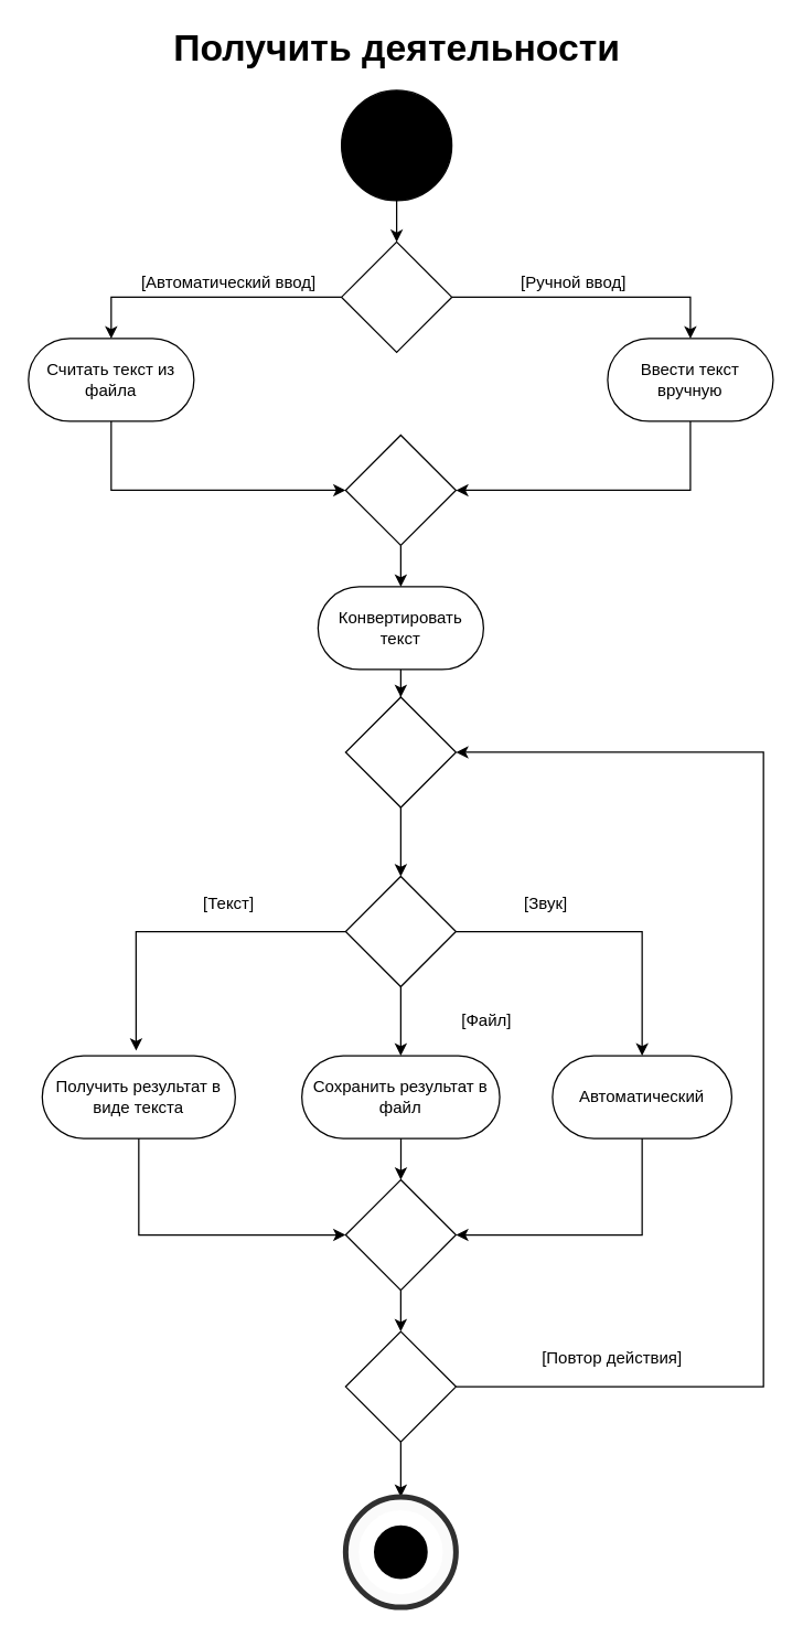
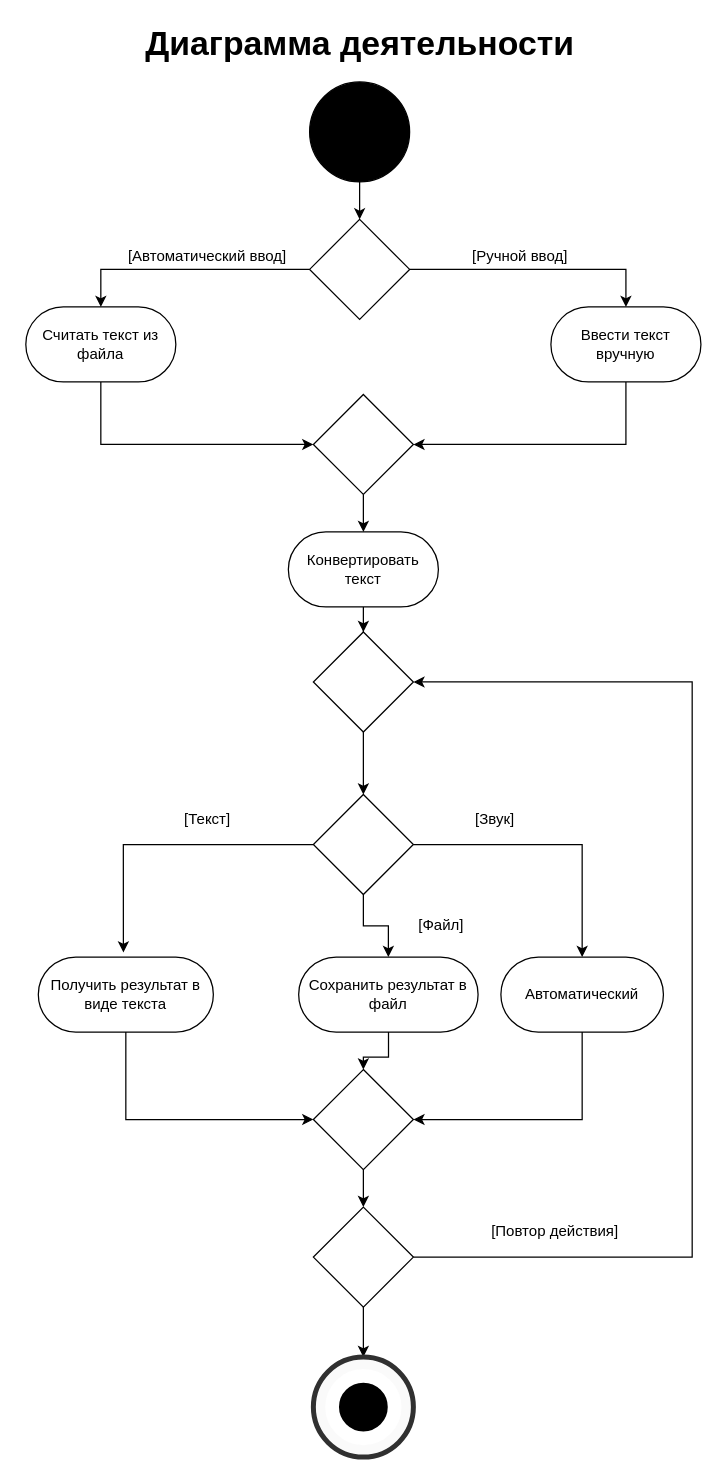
- <mxCell id="40" value="&lt;font style=&quot;font-size: 27px&quot;&gt;&lt;strong&gt;Получить деятельности&lt;/strong&gt;&lt;/font&gt;" style="text;html=1;align=center;verticalAlign=middle;resizable=0;points=[];autosize=1;strokeColor=none;fillColor=none;" vertex="1" parent="1"><mxGeometry x="107" y="20" width="360" height="30" as="geometry" /></mxCell>
+ <mxCell id="40" value="&lt;font style=&quot;font-size: 27px&quot;&gt;&lt;strong&gt;Диаграмма деятельности&lt;/strong&gt;&lt;/font&gt;" style="text;html=1;align=center;verticalAlign=middle;resizable=0;points=[];autosize=1;strokeColor=none;fillColor=none;" vertex="1" parent="1"><mxGeometry x="107" y="20" width="360" height="30" as="geometry" /></mxCell>
- <mxCell id="26" value="Сохранить результат в файл" style="rounded=1;whiteSpace=wrap;html=1;fillColor=#FFFFFF;arcSize=50;" vertex="1" parent="1"><mxGeometry x="218.25" y="765" width="143.5" height="60" as="geometry" /></mxCell>
+ <mxCell id="26" value="Сохранить результат в файл" style="rounded=1;whiteSpace=wrap;html=1;fillColor=#FFFFFF;arcSize=50;" vertex="1" parent="1"><mxGeometry x="238.25" y="765" width="143.5" height="60" as="geometry" /></mxCell>
